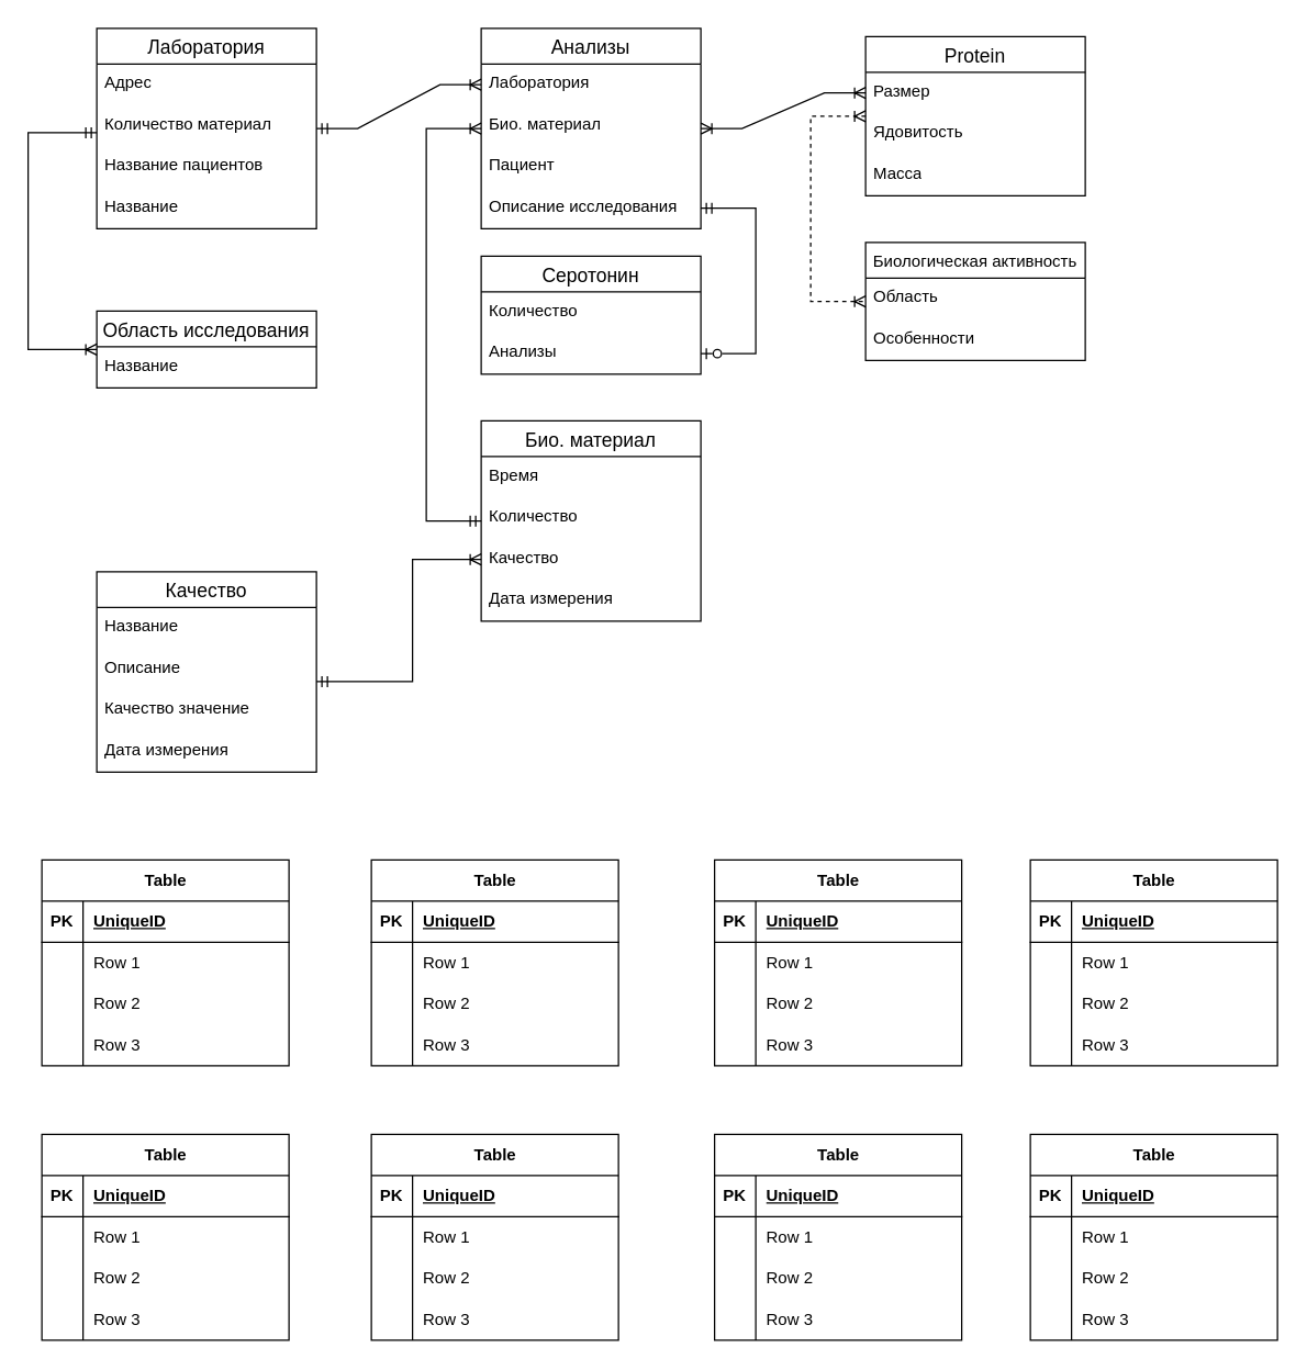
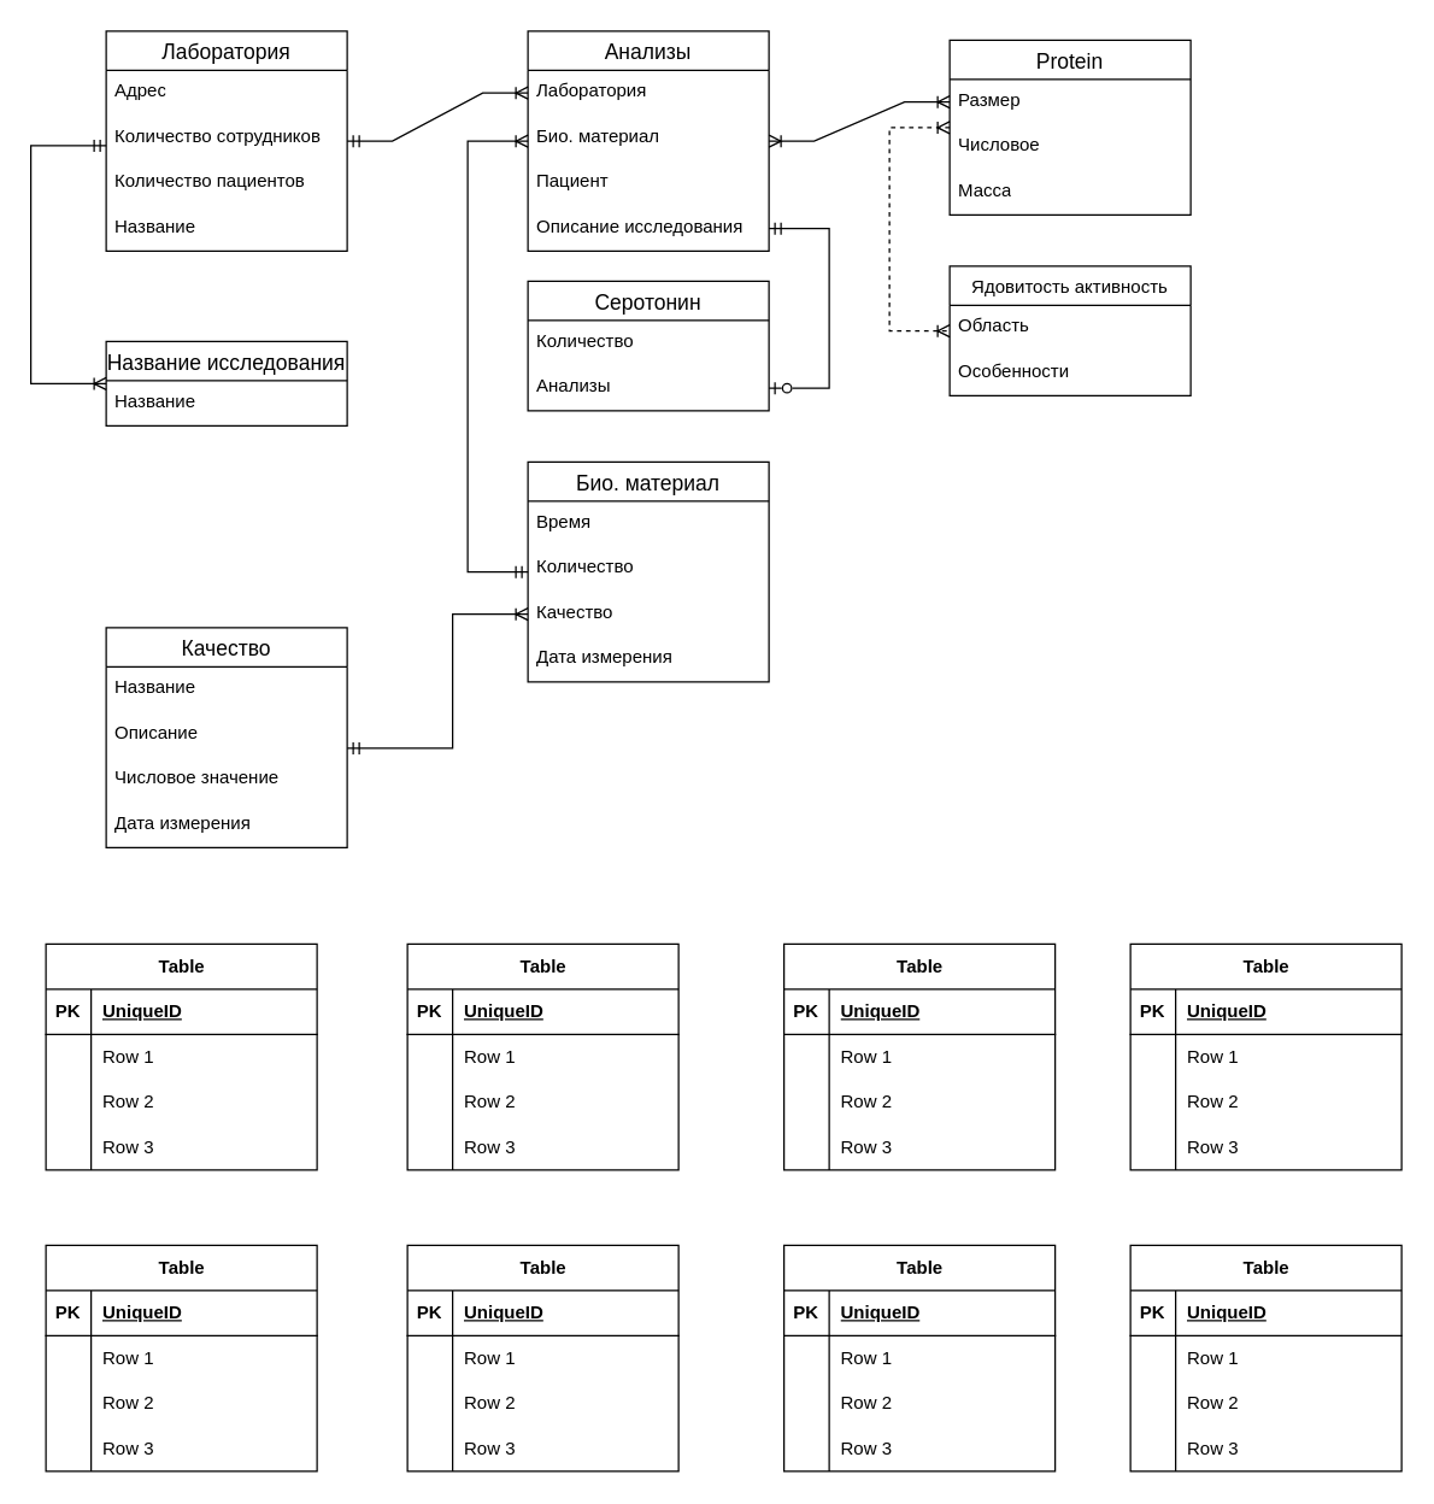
- <mxCell id="4" value="Количество материал" style="text;strokeColor=none;fillColor=none;spacingLeft=4;spacingRight=4;overflow=hidden;rotatable=0;points=[[0,0.5],[1,0.5]];portConstraint=eastwest;fontSize=12;whiteSpace=wrap;html=1;" parent="2" vertex="1"><mxGeometry y="56" width="160" height="30" as="geometry" /></mxCell>
+ <mxCell id="4" value="Количество сотрудников" style="text;strokeColor=none;fillColor=none;spacingLeft=4;spacingRight=4;overflow=hidden;rotatable=0;points=[[0,0.5],[1,0.5]];portConstraint=eastwest;fontSize=12;whiteSpace=wrap;html=1;" parent="2" vertex="1"><mxGeometry y="56" width="160" height="30" as="geometry" /></mxCell>
- <mxCell id="22" value="Ядовитость" style="text;strokeColor=none;fillColor=none;spacingLeft=4;spacingRight=4;overflow=hidden;rotatable=0;points=[[0,0.5],[1,0.5]];portConstraint=eastwest;fontSize=12;whiteSpace=wrap;html=1;" parent="20" vertex="1"><mxGeometry y="56" width="160" height="30" as="geometry" /></mxCell>
+ <mxCell id="22" value="Числовое" style="text;strokeColor=none;fillColor=none;spacingLeft=4;spacingRight=4;overflow=hidden;rotatable=0;points=[[0,0.5],[1,0.5]];portConstraint=eastwest;fontSize=12;whiteSpace=wrap;html=1;" parent="20" vertex="1"><mxGeometry y="56" width="160" height="30" as="geometry" /></mxCell>
- <mxCell id="5" value="Название пациентов" style="text;strokeColor=none;fillColor=none;spacingLeft=4;spacingRight=4;overflow=hidden;rotatable=0;points=[[0,0.5],[1,0.5]];portConstraint=eastwest;fontSize=12;whiteSpace=wrap;html=1;" parent="2" vertex="1"><mxGeometry y="86" width="160" height="30" as="geometry" /></mxCell>
+ <mxCell id="5" value="Количество пациентов" style="text;strokeColor=none;fillColor=none;spacingLeft=4;spacingRight=4;overflow=hidden;rotatable=0;points=[[0,0.5],[1,0.5]];portConstraint=eastwest;fontSize=12;whiteSpace=wrap;html=1;" parent="2" vertex="1"><mxGeometry y="86" width="160" height="30" as="geometry" /></mxCell>
- <mxCell id="26" value="Биологическая активность" style="swimlane;fontStyle=0;childLayout=stackLayout;horizontal=1;startSize=26;horizontalStack=0;resizeParent=1;resizeParentMax=0;resizeLast=0;collapsible=1;marginBottom=0;align=center;fontSize=12;" parent="1" vertex="1"><mxGeometry x="630" y="176" width="160" height="86" as="geometry" /></mxCell>
+ <mxCell id="26" value="Ядовитость активность" style="swimlane;fontStyle=0;childLayout=stackLayout;horizontal=1;startSize=26;horizontalStack=0;resizeParent=1;resizeParentMax=0;resizeLast=0;collapsible=1;marginBottom=0;align=center;fontSize=12;" parent="1" vertex="1"><mxGeometry x="630" y="176" width="160" height="86" as="geometry" /></mxCell>
- <mxCell id="30" value="Область исследования" style="swimlane;fontStyle=0;childLayout=stackLayout;horizontal=1;startSize=26;horizontalStack=0;resizeParent=1;resizeParentMax=0;resizeLast=0;collapsible=1;marginBottom=0;align=center;fontSize=14;" parent="1" vertex="1"><mxGeometry x="70" width="160" height="56" as="geometry" y="226" /></mxCell>
+ <mxCell id="30" value="Название исследования" style="swimlane;fontStyle=0;childLayout=stackLayout;horizontal=1;startSize=26;horizontalStack=0;resizeParent=1;resizeParentMax=0;resizeLast=0;collapsible=1;marginBottom=0;align=center;fontSize=14;" parent="1" vertex="1"><mxGeometry x="70" width="160" height="56" as="geometry" y="226" /></mxCell>
- <mxCell id="35" value="Качество значение" style="text;strokeColor=none;fillColor=none;spacingLeft=4;spacingRight=4;overflow=hidden;rotatable=0;points=[[0,0.5],[1,0.5]];portConstraint=eastwest;fontSize=12;whiteSpace=wrap;html=1;" parent="32" vertex="1"><mxGeometry y="86" width="160" height="30" as="geometry" /></mxCell>
+ <mxCell id="35" value="Числовое значение" style="text;strokeColor=none;fillColor=none;spacingLeft=4;spacingRight=4;overflow=hidden;rotatable=0;points=[[0,0.5],[1,0.5]];portConstraint=eastwest;fontSize=12;whiteSpace=wrap;html=1;" parent="32" vertex="1"><mxGeometry y="86" width="160" height="30" as="geometry" /></mxCell>
